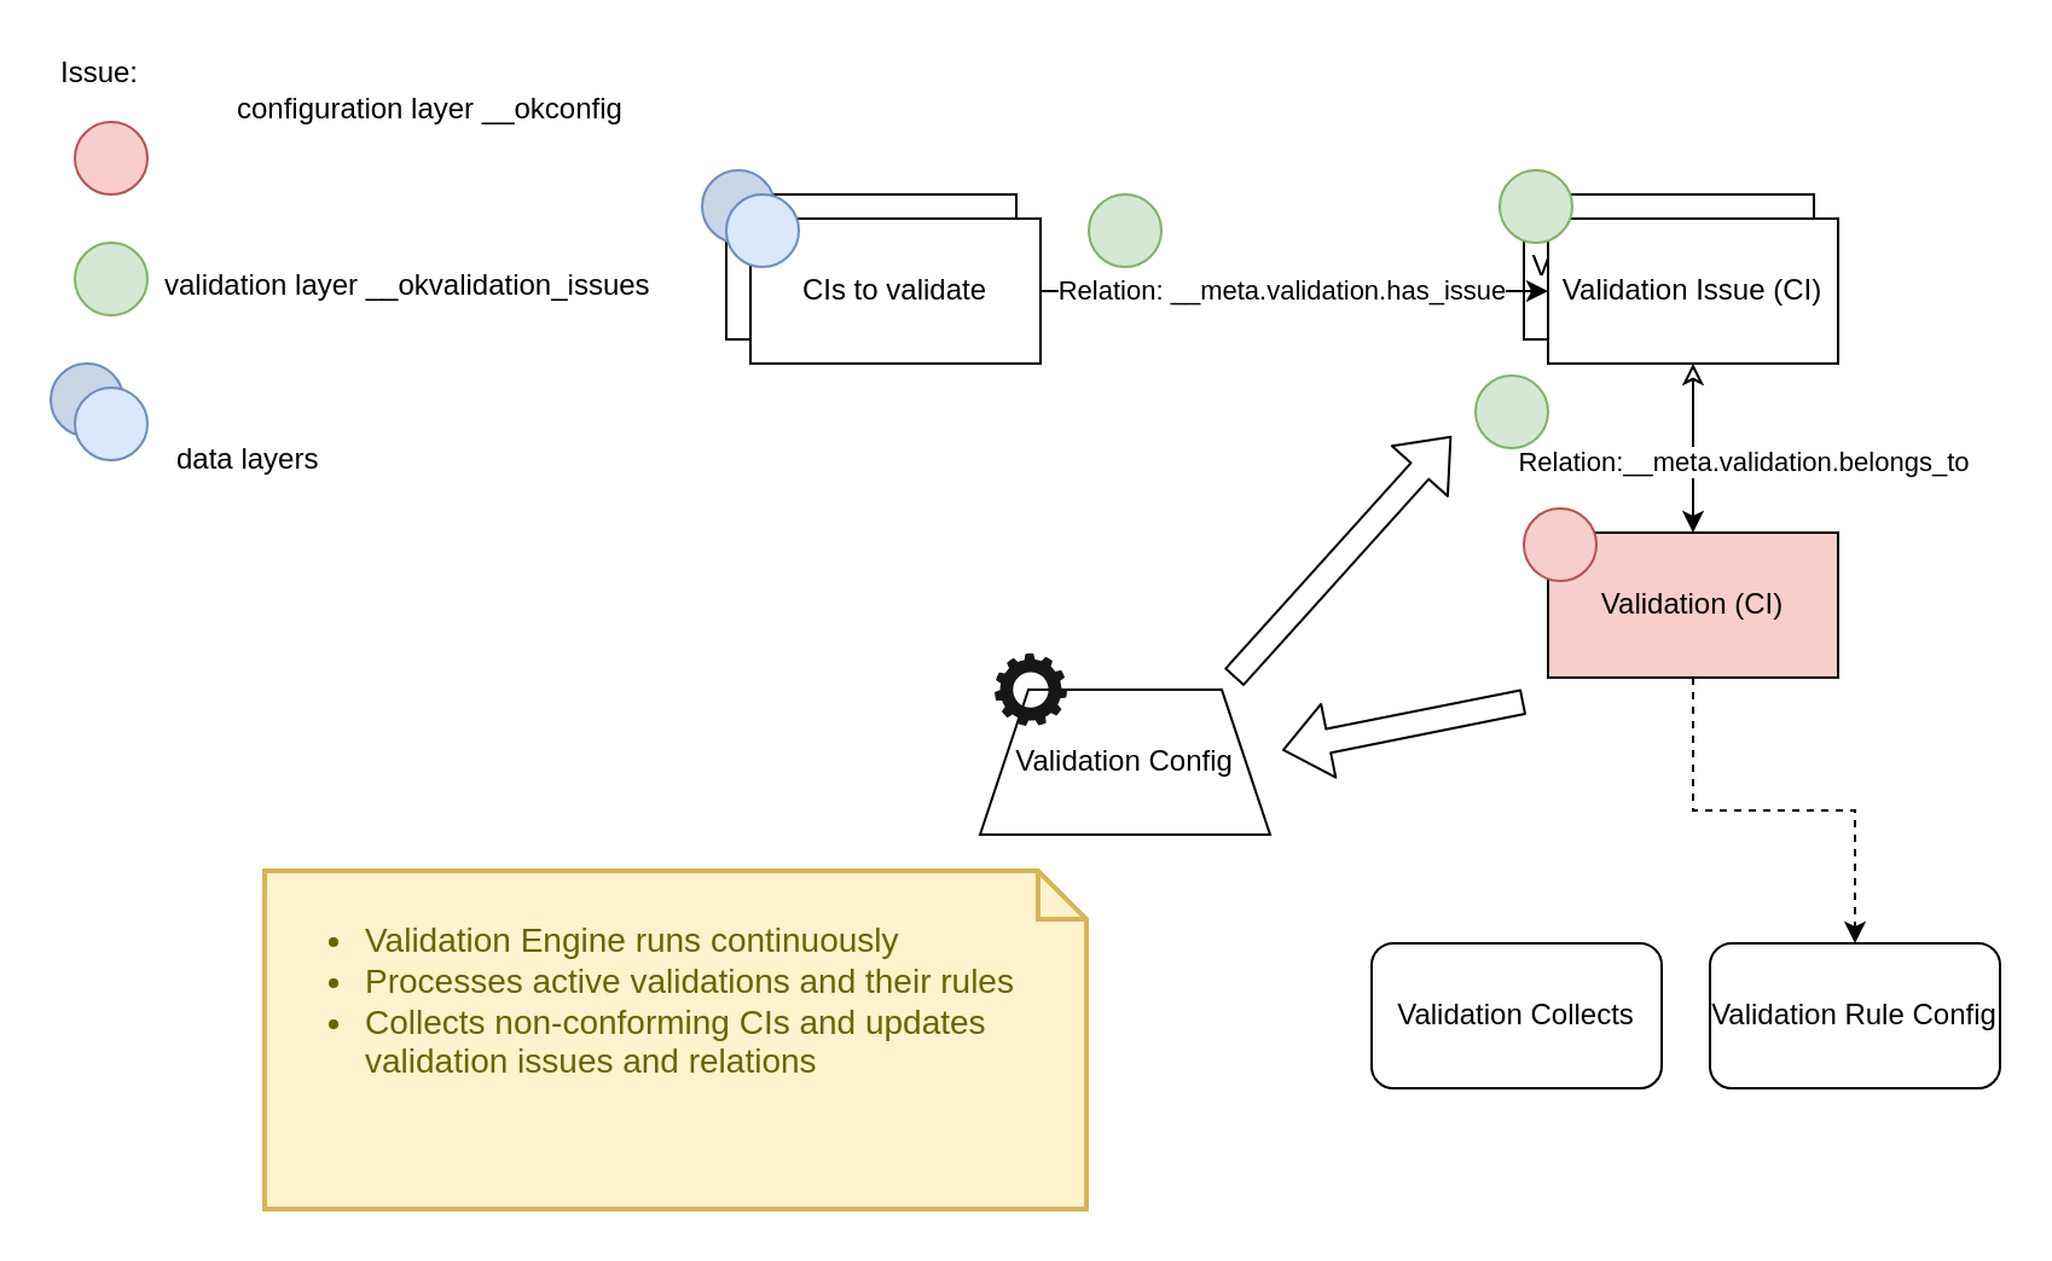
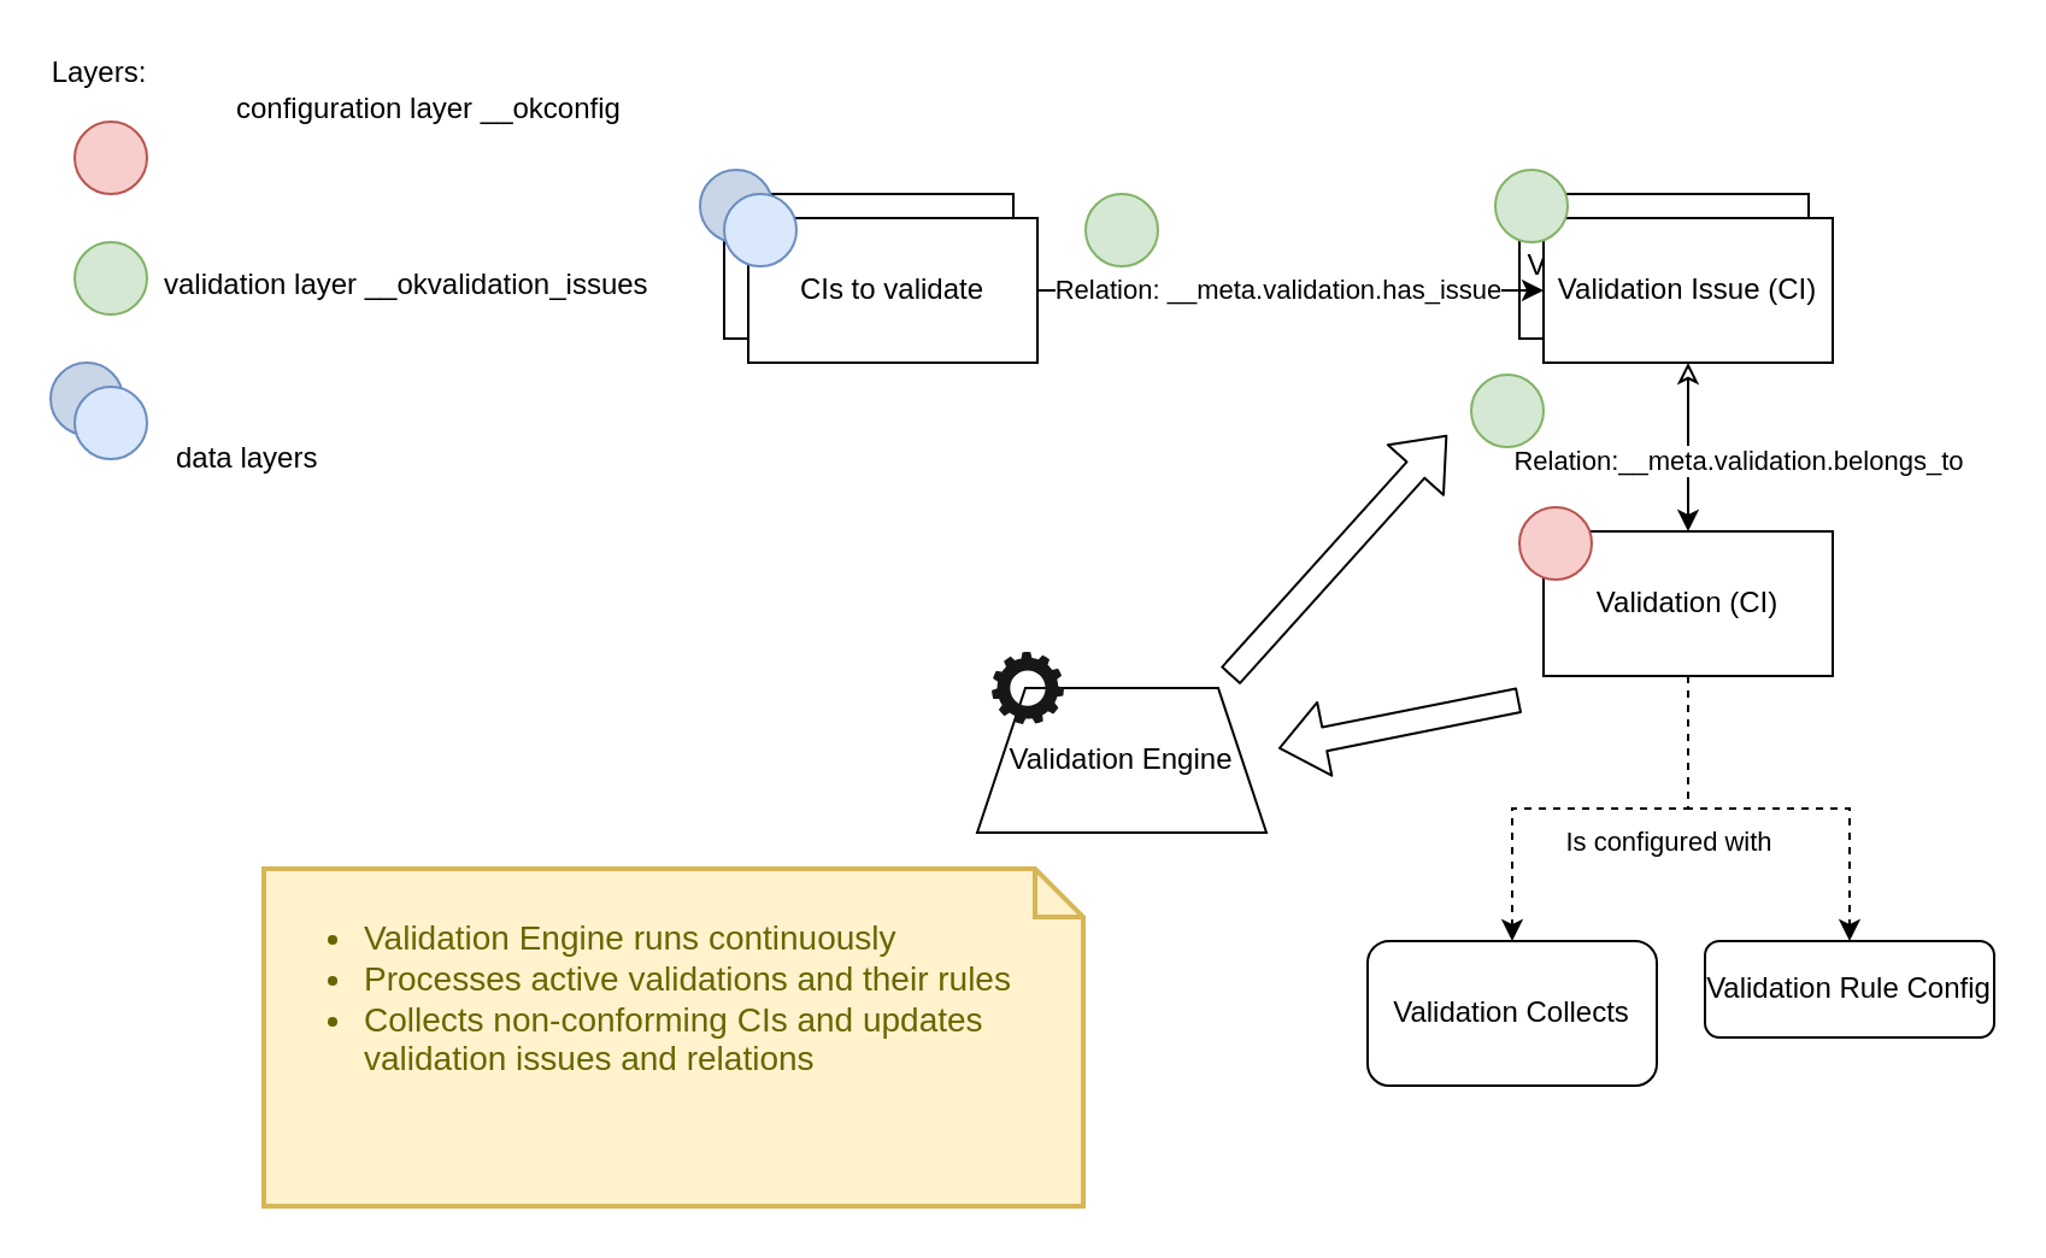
- <mxCell id="21" value="Issue:" style="text;html=1;strokeColor=none;fillColor=none;align=center;verticalAlign=middle;whiteSpace=wrap;rounded=0;" vertex="1" parent="1"><mxGeometry x="20.5" y="20" width="40" height="20" as="geometry" /></mxCell>
+ <mxCell id="21" value="Layers:" style="text;html=1;strokeColor=none;fillColor=none;align=center;verticalAlign=middle;whiteSpace=wrap;rounded=0;" vertex="1" parent="1"><mxGeometry x="20.5" y="20" width="40" height="20" as="geometry" /></mxCell>
- <mxCell id="10" value="Validation (CI)" style="rounded=0;whiteSpace=wrap;html=1;fillColor=#f8cecc;" vertex="1" parent="1"><mxGeometry x="640" y="220" width="120" height="60" as="geometry" /></mxCell>
+ <mxCell id="10" value="Validation (CI)" style="rounded=0;whiteSpace=wrap;html=1;" vertex="1" parent="1"><mxGeometry x="640" y="220" width="120" height="60" as="geometry" /></mxCell>
- <mxCell id="22" value="Validation Config" style="shape=trapezoid;perimeter=trapezoidPerimeter;whiteSpace=wrap;html=1;fixedSize=1;align=center;" vertex="1" parent="1"><mxGeometry x="405" y="285" width="120" height="60" as="geometry" /></mxCell>
+ <mxCell id="22" value="Validation Engine" style="shape=trapezoid;perimeter=trapezoidPerimeter;whiteSpace=wrap;html=1;fixedSize=1;align=center;" vertex="1" parent="1"><mxGeometry x="405" y="285" width="120" height="60" as="geometry" /></mxCell>
+ <mxCell id="5" style="edgeStyle=orthogonalEdgeStyle;rounded=0;orthogonalLoop=1;jettySize=auto;html=1;dashed=1;" edge="1" parent="1" source="10" target="32"><mxGeometry relative="1" as="geometry" /></mxCell>
+ <mxCell id="6" value="Is configured with" style="edgeLabel;html=1;align=center;verticalAlign=middle;resizable=0;points=[];" vertex="1" connectable="0" parent="5"><mxGeometry x="-0.292" y="-1" relative="1" as="geometry"><mxPoint x="1" y="14" as="offset" /></mxGeometry></mxCell>
- <mxCell id="33" value="Validation Rule Config" style="rounded=1;whiteSpace=wrap;html=1;align=center;" vertex="1" parent="1"><mxGeometry x="707" y="390" width="120" height="60" as="geometry" /></mxCell>
+ <mxCell id="33" value="Validation Rule Config" style="rounded=1;whiteSpace=wrap;html=1;align=center;" vertex="1" parent="1"><mxGeometry x="707" y="390" width="120" height="40" as="geometry" /></mxCell>
